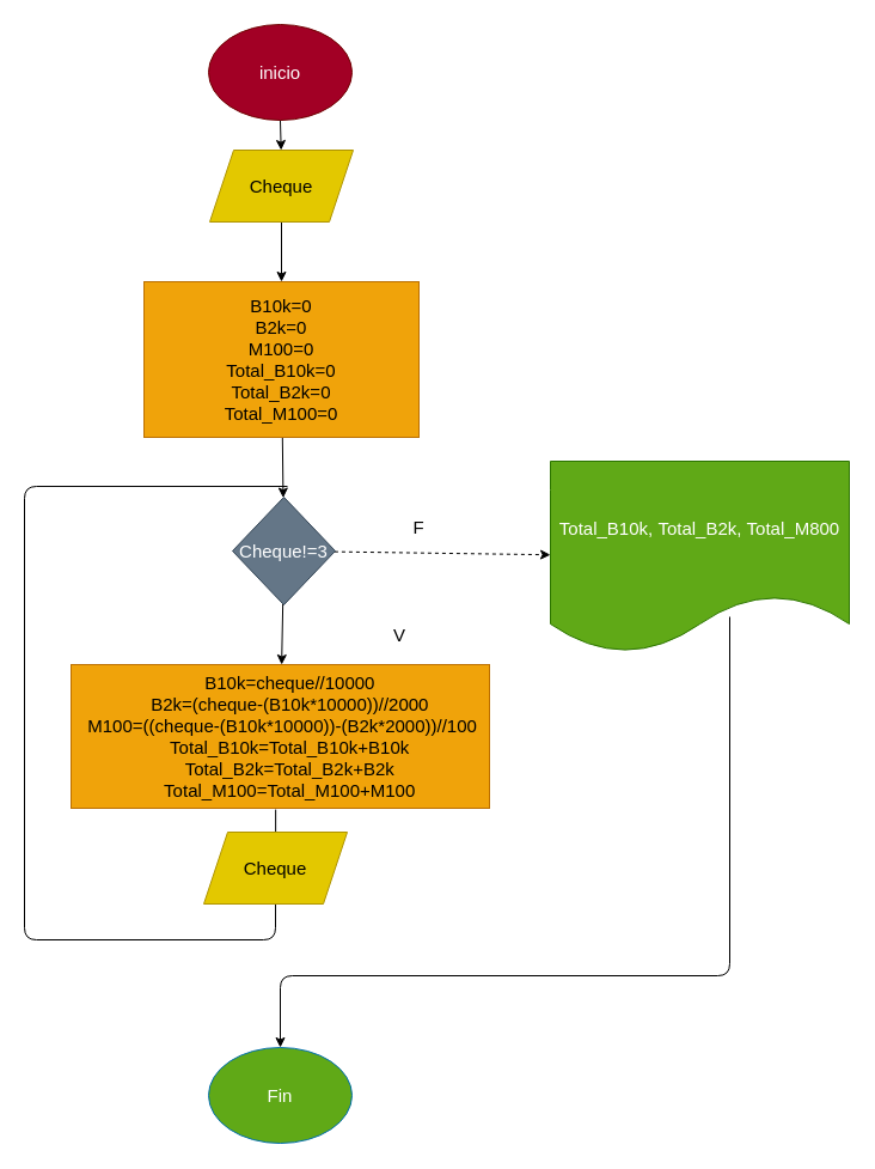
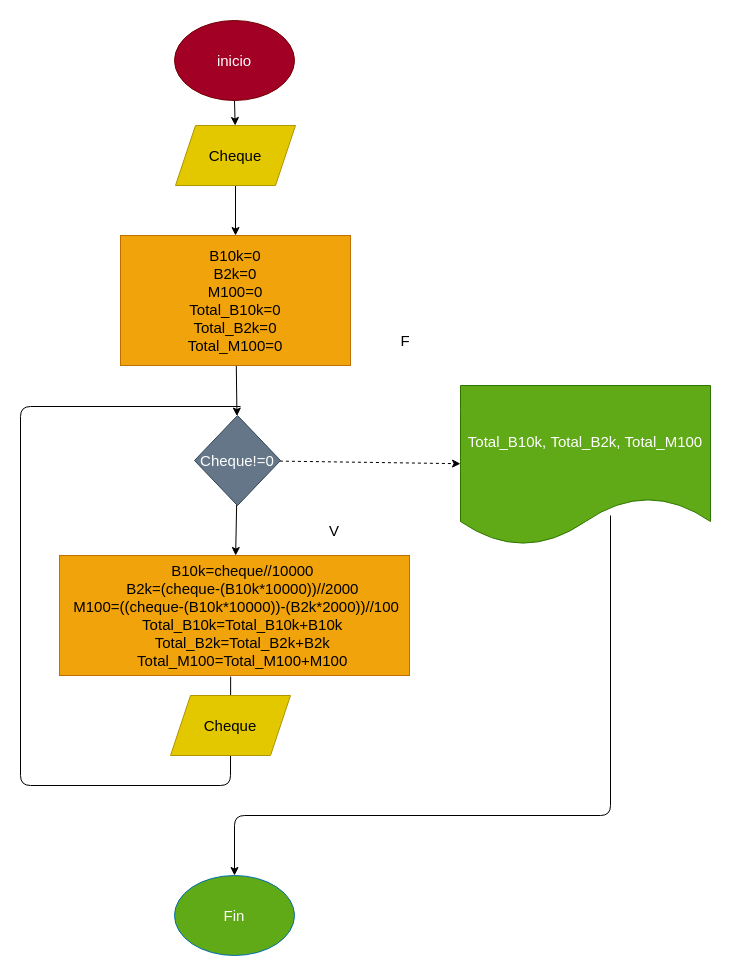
- <mxCell id="15" value="F" style="text;html=1;strokeColor=none;fillColor=none;align=center;verticalAlign=middle;whiteSpace=wrap;rounded=0;fontSize=15;" vertex="1" parent="1"><mxGeometry x="320" y="425" width="60" height="30" as="geometry" /></mxCell>
+ <mxCell id="15" value="F" style="text;html=1;strokeColor=none;fillColor=none;align=center;verticalAlign=middle;whiteSpace=wrap;rounded=0;fontSize=15;" vertex="1" parent="1"><mxGeometry x="375" y="325" width="60" height="30" as="geometry" /></mxCell>
- <mxCell id="13" value="&lt;div&gt;Total_B10k,&amp;nbsp;&lt;span&gt;Total_B2k,&amp;nbsp;&lt;/span&gt;&lt;span&gt;Total_M800&lt;/span&gt;&lt;/div&gt;" style="shape=document;whiteSpace=wrap;html=1;boundedLbl=1;fontSize=15;fillColor=#60a917;fontColor=#ffffff;strokeColor=#2D7600;" vertex="1" parent="1"><mxGeometry x="460" y="385" width="250" height="160" as="geometry" /></mxCell>
+ <mxCell id="13" value="&lt;div&gt;Total_B10k,&amp;nbsp;&lt;span&gt;Total_B2k,&amp;nbsp;&lt;/span&gt;&lt;span&gt;Total_M100&lt;/span&gt;&lt;/div&gt;" style="shape=document;whiteSpace=wrap;html=1;boundedLbl=1;fontSize=15;fillColor=#60a917;fontColor=#ffffff;strokeColor=#2D7600;" vertex="1" parent="1"><mxGeometry x="460" y="385" width="250" height="160" as="geometry" /></mxCell>
- <mxCell id="10" value="Cheque!=3" style="rhombus;whiteSpace=wrap;html=1;fontSize=15;fillColor=#647687;fontColor=#ffffff;strokeColor=#314354;" vertex="1" parent="1"><mxGeometry x="194" y="415" width="86" height="90" as="geometry" /></mxCell>
+ <mxCell id="10" value="Cheque!=0" style="rhombus;whiteSpace=wrap;html=1;fontSize=15;fillColor=#647687;fontColor=#ffffff;strokeColor=#314354;" vertex="1" parent="1"><mxGeometry x="194" y="415" width="86" height="90" as="geometry" /></mxCell>
